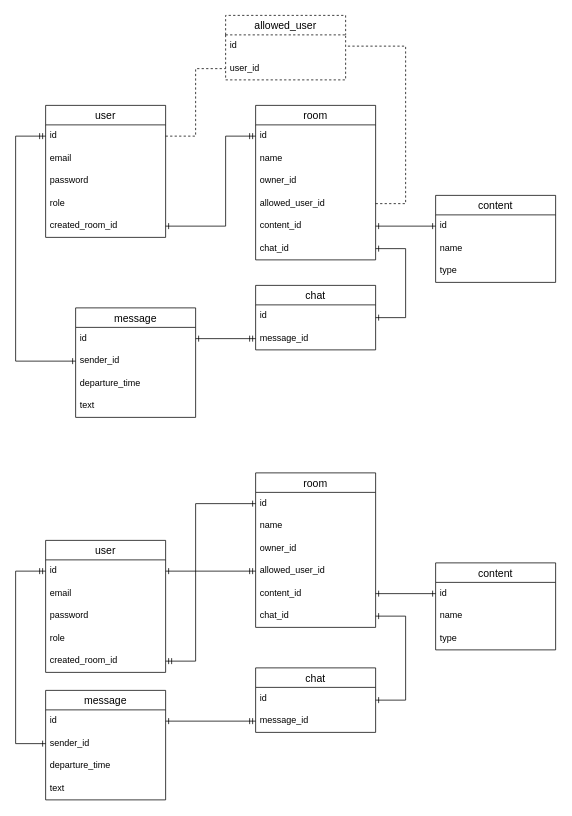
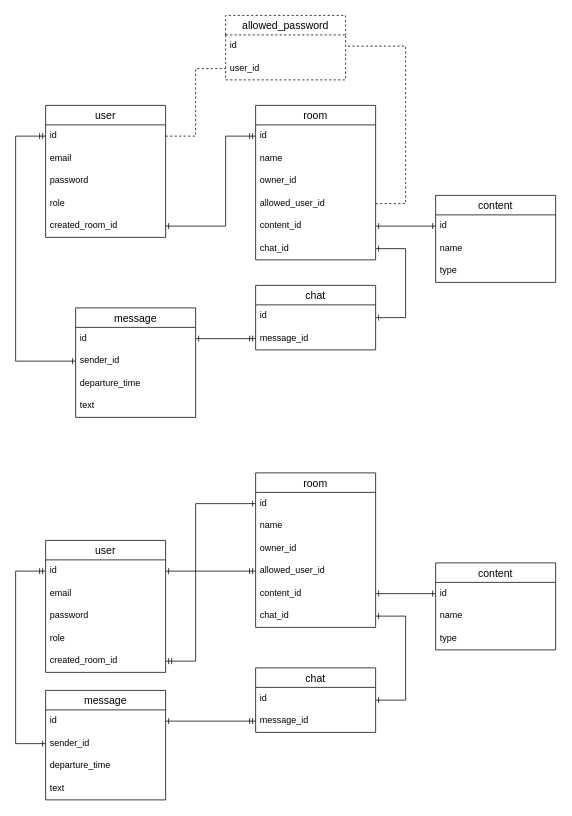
- <mxCell id="33" value="allowed_user" style="swimlane;fontStyle=0;childLayout=stackLayout;horizontal=1;startSize=26;horizontalStack=0;resizeParent=1;resizeParentMax=0;resizeLast=0;collapsible=1;marginBottom=0;align=center;fontSize=14;dashed=1;" parent="1" vertex="1"><mxGeometry x="300" y="20" width="160" height="86" as="geometry" /></mxCell>
+ <mxCell id="33" value="allowed_password" style="swimlane;fontStyle=0;childLayout=stackLayout;horizontal=1;startSize=26;horizontalStack=0;resizeParent=1;resizeParentMax=0;resizeLast=0;collapsible=1;marginBottom=0;align=center;fontSize=14;dashed=1;" parent="1" vertex="1"><mxGeometry x="300" y="20" width="160" height="86" as="geometry" /></mxCell>
